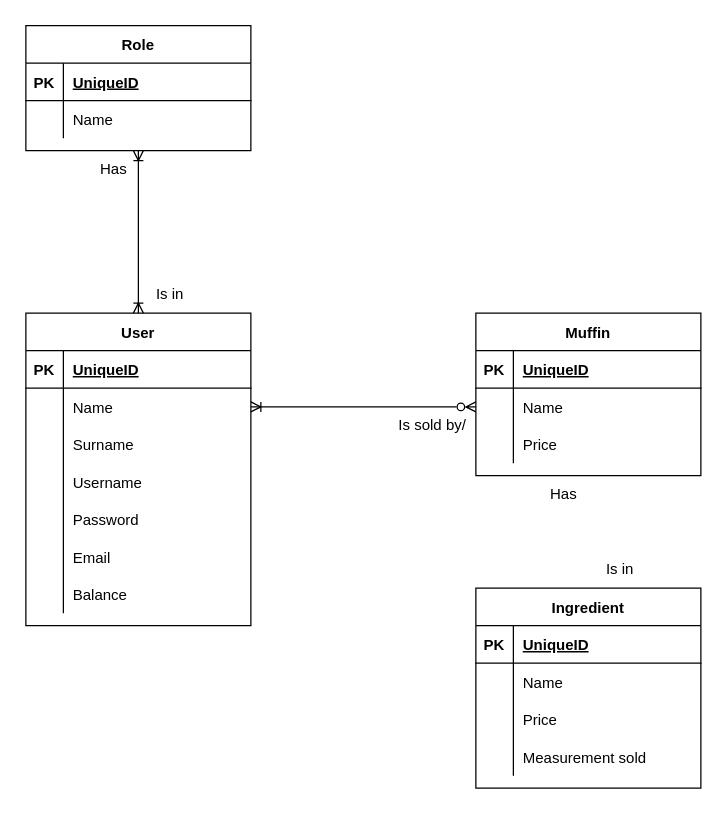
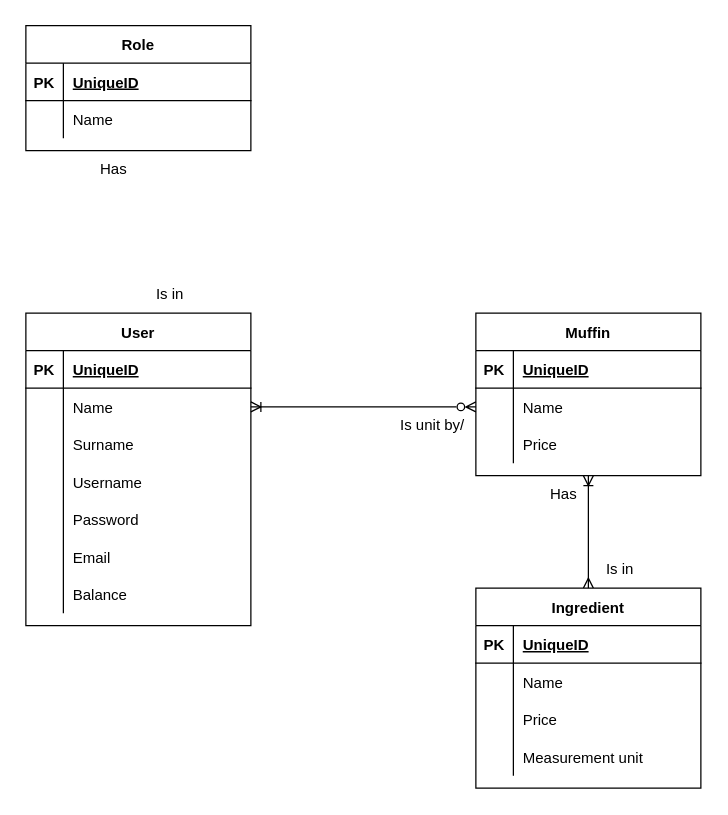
- <mxCell id="52" style="edgeStyle=orthogonalEdgeStyle;rounded=0;orthogonalLoop=1;jettySize=auto;html=1;entryX=0.5;entryY=0;entryDx=0;entryDy=0;startArrow=ERoneToMany;startFill=0;endArrow=ERoneToMany;endFill=0;" edge="1" parent="1" source="53" target="2"><mxGeometry relative="1" as="geometry" /></mxCell>
- <mxCell id="51" value="Is sold by/" style="text;html=1;align=center;verticalAlign=middle;resizable=0;points=[];autosize=1;strokeColor=none;fillColor=none;" vertex="1" parent="1"><mxGeometry x="305" y="325" width="80" height="30" as="geometry" /></mxCell>
+ <mxCell id="51" value="Is unit by/" style="text;html=1;align=center;verticalAlign=middle;resizable=0;points=[];autosize=1;strokeColor=none;fillColor=none;" vertex="1" parent="1"><mxGeometry x="305" y="325" width="80" height="30" as="geometry" /></mxCell>
+ <mxCell id="24" style="edgeStyle=orthogonalEdgeStyle;rounded=0;orthogonalLoop=1;jettySize=auto;html=1;entryX=0.5;entryY=0;entryDx=0;entryDy=0;endArrow=ERmany;endFill=0;startArrow=ERoneToMany;startFill=0;" edge="1" parent="1" source="25" target="35"><mxGeometry relative="1" as="geometry" /></mxCell>
- <mxCell id="47" value="Measurement sold" style="shape=partialRectangle;connectable=0;fillColor=none;top=0;left=0;bottom=0;right=0;align=left;spacingLeft=6;overflow=hidden;" vertex="1" parent="45"><mxGeometry x="30" width="150" height="30" as="geometry"><mxRectangle width="150" height="30" as="alternateBounds" /></mxGeometry></mxCell>
+ <mxCell id="47" value="Measurement unit" style="shape=partialRectangle;connectable=0;fillColor=none;top=0;left=0;bottom=0;right=0;align=left;spacingLeft=6;overflow=hidden;" vertex="1" parent="45"><mxGeometry x="30" width="150" height="30" as="geometry"><mxRectangle width="150" height="30" as="alternateBounds" /></mxGeometry></mxCell>
